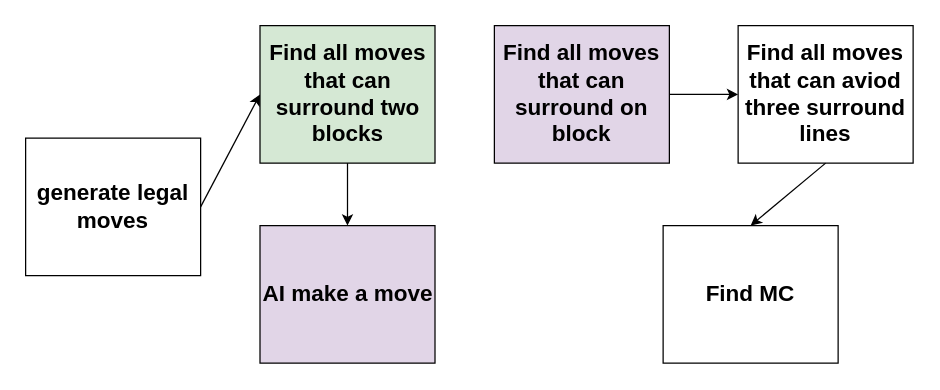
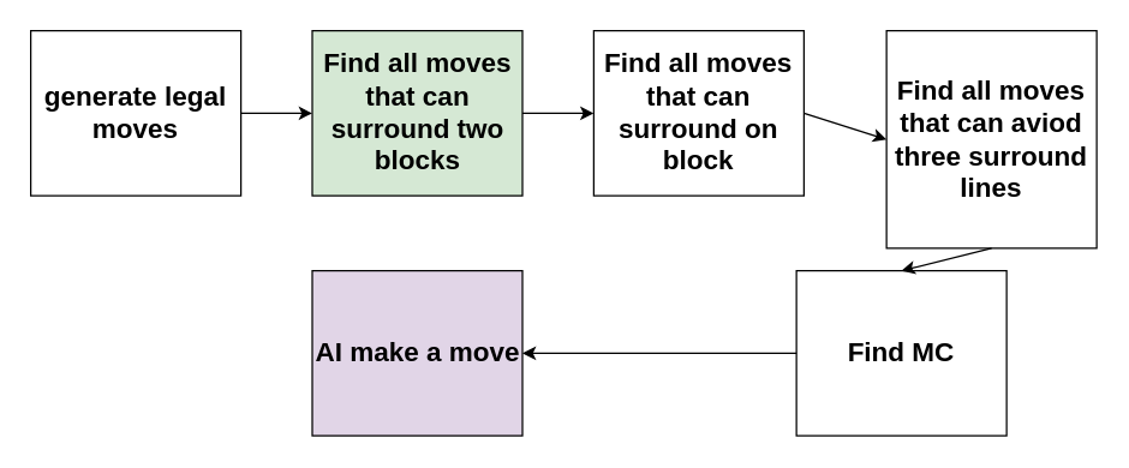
+ <mxCell id="8" value="" style="endArrow=classic;html=1;exitX=1;exitY=0.5;exitDx=0;exitDy=0;entryX=0;entryY=0.5;entryDx=0;entryDy=0;" edge="1" parent="1" source="3" target="4"><mxGeometry width="50" height="50" relative="1" as="geometry"><mxPoint x="310" y="250" as="sourcePoint" /><mxPoint x="360" y="200" as="targetPoint" /></mxGeometry></mxCell>
- <mxCell id="4" value="&lt;h3 style=&quot;font-size: 18px&quot;&gt;Find all moves that can surround on block&lt;/h3&gt;" style="rounded=0;whiteSpace=wrap;html=1;fillColor=#e1d5e7;" vertex="1" parent="1"><mxGeometry x="395" y="20" width="140" height="110" as="geometry" /></mxCell>
+ <mxCell id="4" value="&lt;h3 style=&quot;font-size: 18px&quot;&gt;Find all moves that can surround on block&lt;/h3&gt;" style="rounded=0;whiteSpace=wrap;html=1;" vertex="1" parent="1"><mxGeometry x="395" y="20" width="140" height="110" as="geometry" /></mxCell>
- <mxCell id="5" value="&lt;h3 style=&quot;font-size: 18px&quot;&gt;Find all moves that can aviod three surround lines&lt;/h3&gt;" style="rounded=0;whiteSpace=wrap;html=1;" vertex="1" parent="1"><mxGeometry x="590" y="20" width="140" height="110" as="geometry" /></mxCell>
+ <mxCell id="5" value="&lt;h3 style=&quot;font-size: 18px&quot;&gt;Find all moves that can aviod three surround lines&lt;/h3&gt;" style="rounded=0;whiteSpace=wrap;html=1;" vertex="1" parent="1"><mxGeometry x="590" y="20" width="140" height="145" as="geometry" /></mxCell>
- <mxCell id="13" value="" style="endArrow=classic;html=1;exitX=0.5;exitY=1;exitDx=0;exitDy=0;" edge="1" parent="1" source="3" target="11"><mxGeometry width="50" height="50" relative="1" as="geometry"><mxPoint x="180" y="95" as="sourcePoint" /><mxPoint x="228" y="95" as="targetPoint" /></mxGeometry></mxCell>
- <mxCell id="2" value="&lt;h3 style=&quot;font-size: 18px&quot;&gt;generate legal moves&lt;/h3&gt;" style="rounded=0;whiteSpace=wrap;html=1;" vertex="1" parent="1"><mxGeometry x="20" y="110" width="140" height="110" as="geometry" /></mxCell>
+ <mxCell id="2" value="&lt;h3 style=&quot;font-size: 18px&quot;&gt;generate legal moves&lt;/h3&gt;" style="rounded=0;whiteSpace=wrap;html=1;" vertex="1" parent="1"><mxGeometry x="20" y="20" width="140" height="110" as="geometry" /></mxCell>
+ <mxCell id="12" value="" style="endArrow=classic;html=1;exitX=0;exitY=0.5;exitDx=0;exitDy=0;entryX=1;entryY=0.5;entryDx=0;entryDy=0;" edge="1" parent="1" source="6" target="11"><mxGeometry width="50" height="50" relative="1" as="geometry"><mxPoint x="465" y="350" as="sourcePoint" /><mxPoint x="513" y="350" as="targetPoint" /></mxGeometry></mxCell>
